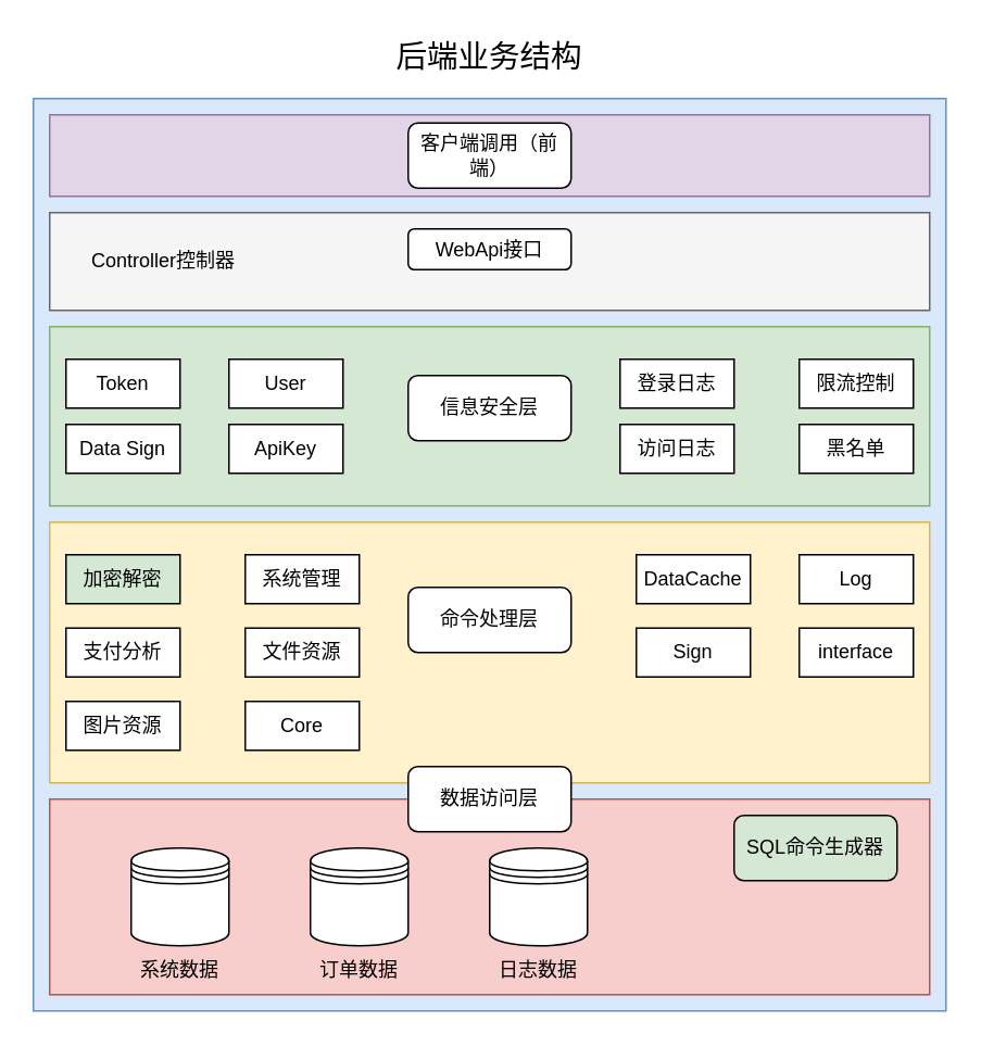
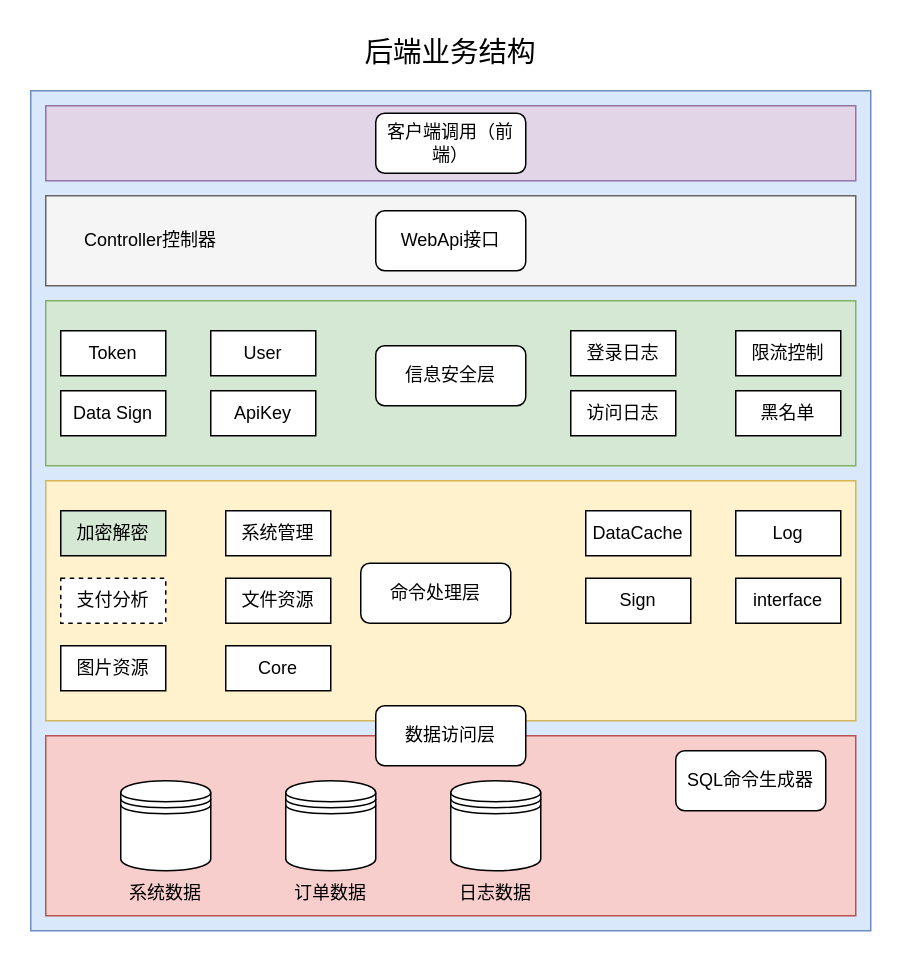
- <mxCell id="6" value="WebApi接口" style="rounded=1;whiteSpace=wrap;html=1;" vertex="1" parent="1"><mxGeometry x="250" y="140" width="100" height="25" as="geometry" /></mxCell>
+ <mxCell id="6" value="WebApi接口" style="rounded=1;whiteSpace=wrap;html=1;" vertex="1" parent="1"><mxGeometry x="250" y="140" width="100" height="40" as="geometry" /></mxCell>
- <mxCell id="20" value="命令处理层" style="rounded=1;whiteSpace=wrap;html=1;" vertex="1" parent="1"><mxGeometry x="250" y="360" width="100" height="40" as="geometry" /></mxCell>
+ <mxCell id="20" value="命令处理层" style="rounded=1;whiteSpace=wrap;html=1;" vertex="1" parent="1"><mxGeometry x="240" y="375" width="100" height="40" as="geometry" /></mxCell>
- <mxCell id="23" value="支付分析" style="rounded=0;whiteSpace=wrap;html=1;" vertex="1" parent="1"><mxGeometry x="40" y="385" width="70" height="30" as="geometry" /></mxCell>
+ <mxCell id="23" value="支付分析" style="rounded=0;whiteSpace=wrap;html=1;dashed=1;" vertex="1" parent="1"><mxGeometry x="40" y="385" width="70" height="30" as="geometry" /></mxCell>
- <mxCell id="33" value="SQL命令生成器" style="rounded=1;whiteSpace=wrap;html=1;fillColor=#d5e8d4;" vertex="1" parent="1"><mxGeometry x="450" y="500" width="100" height="40" as="geometry" /></mxCell>
+ <mxCell id="33" value="SQL命令生成器" style="rounded=1;whiteSpace=wrap;html=1;" vertex="1" parent="1"><mxGeometry x="450" y="500" width="100" height="40" as="geometry" /></mxCell>
